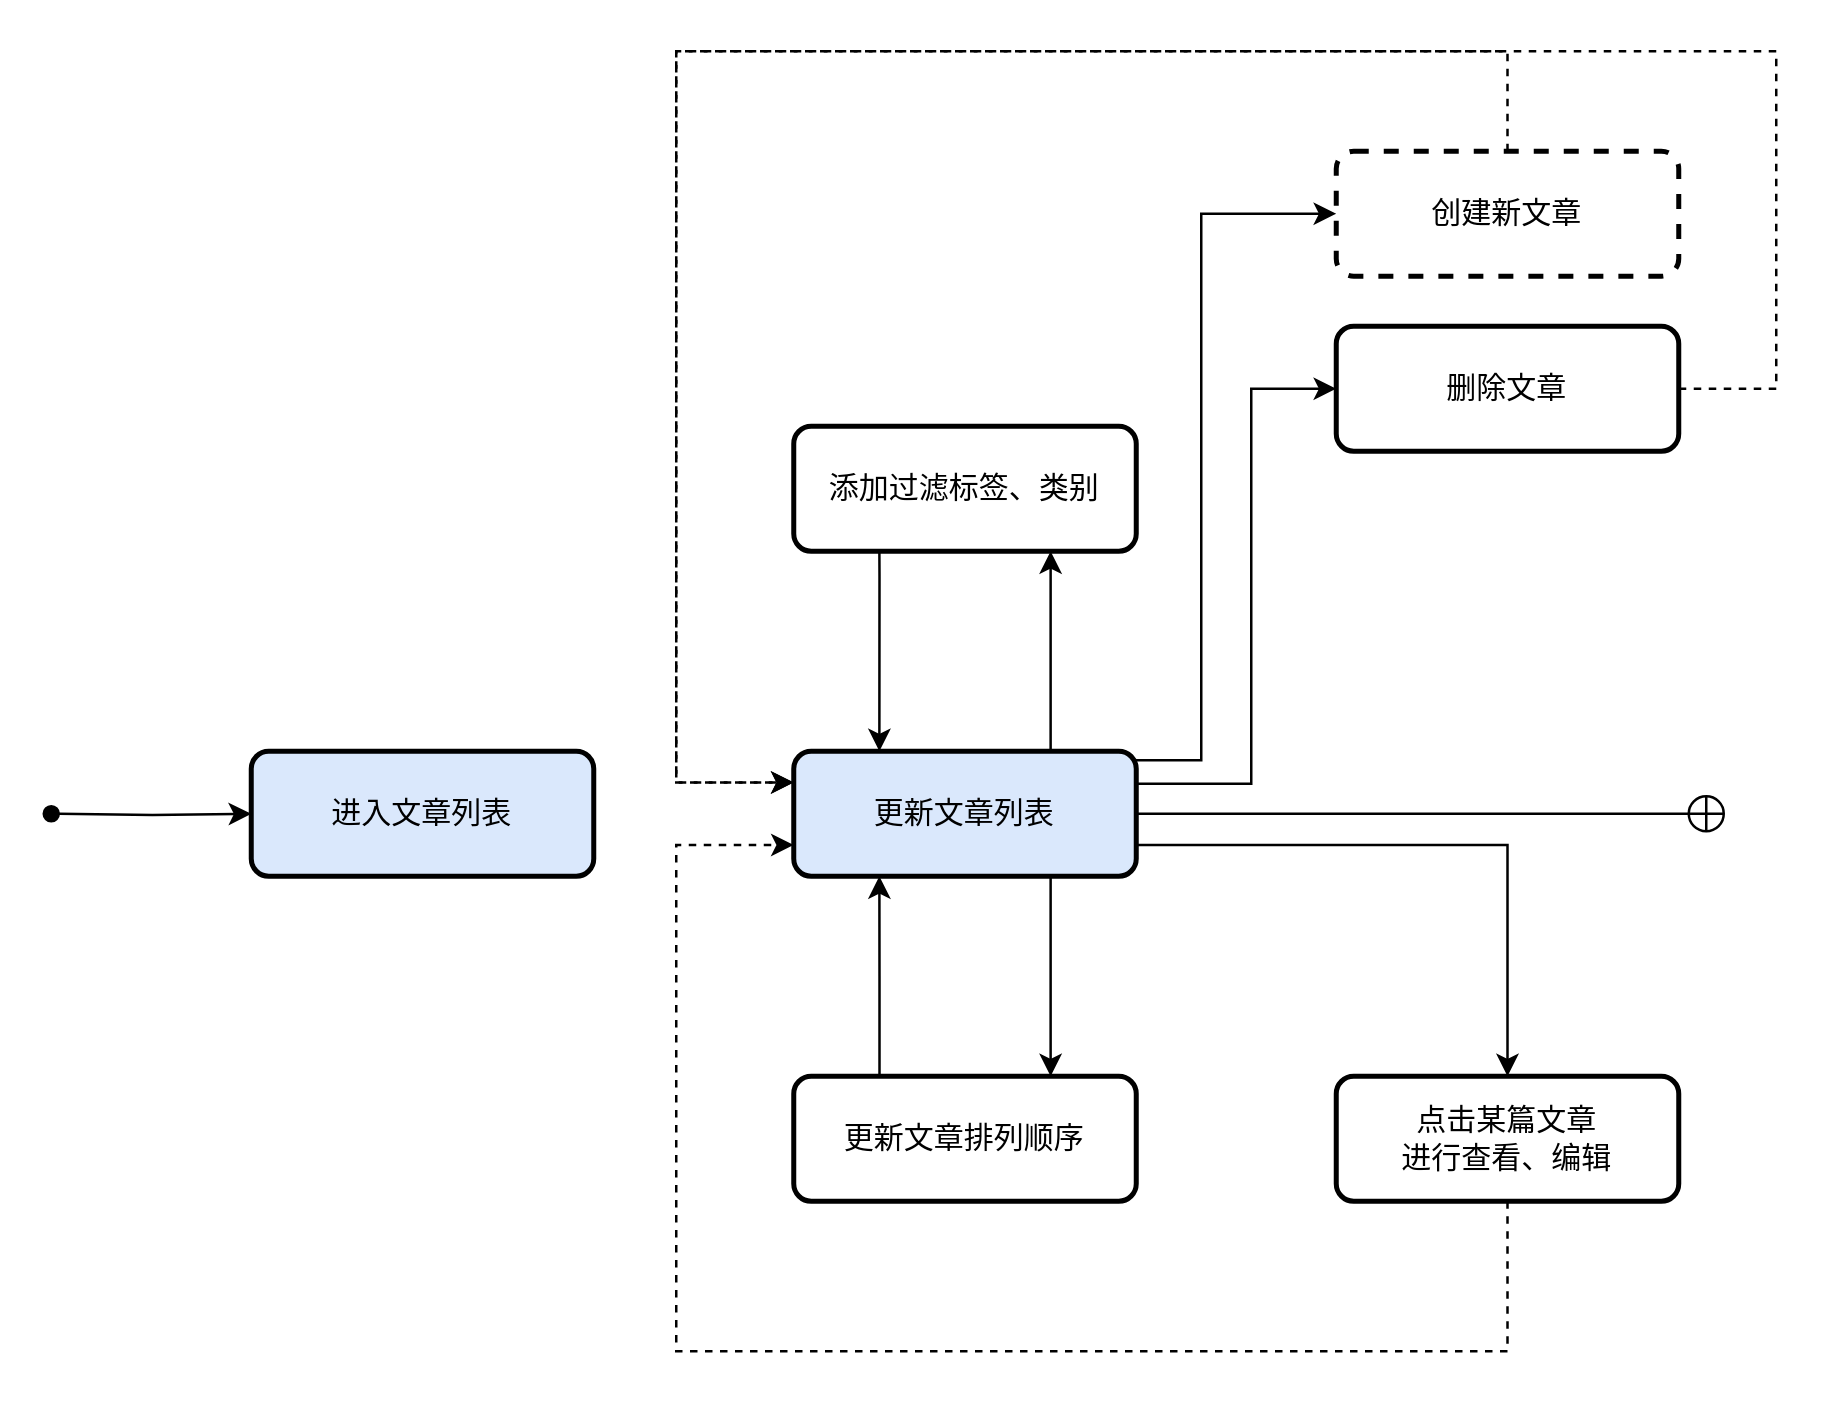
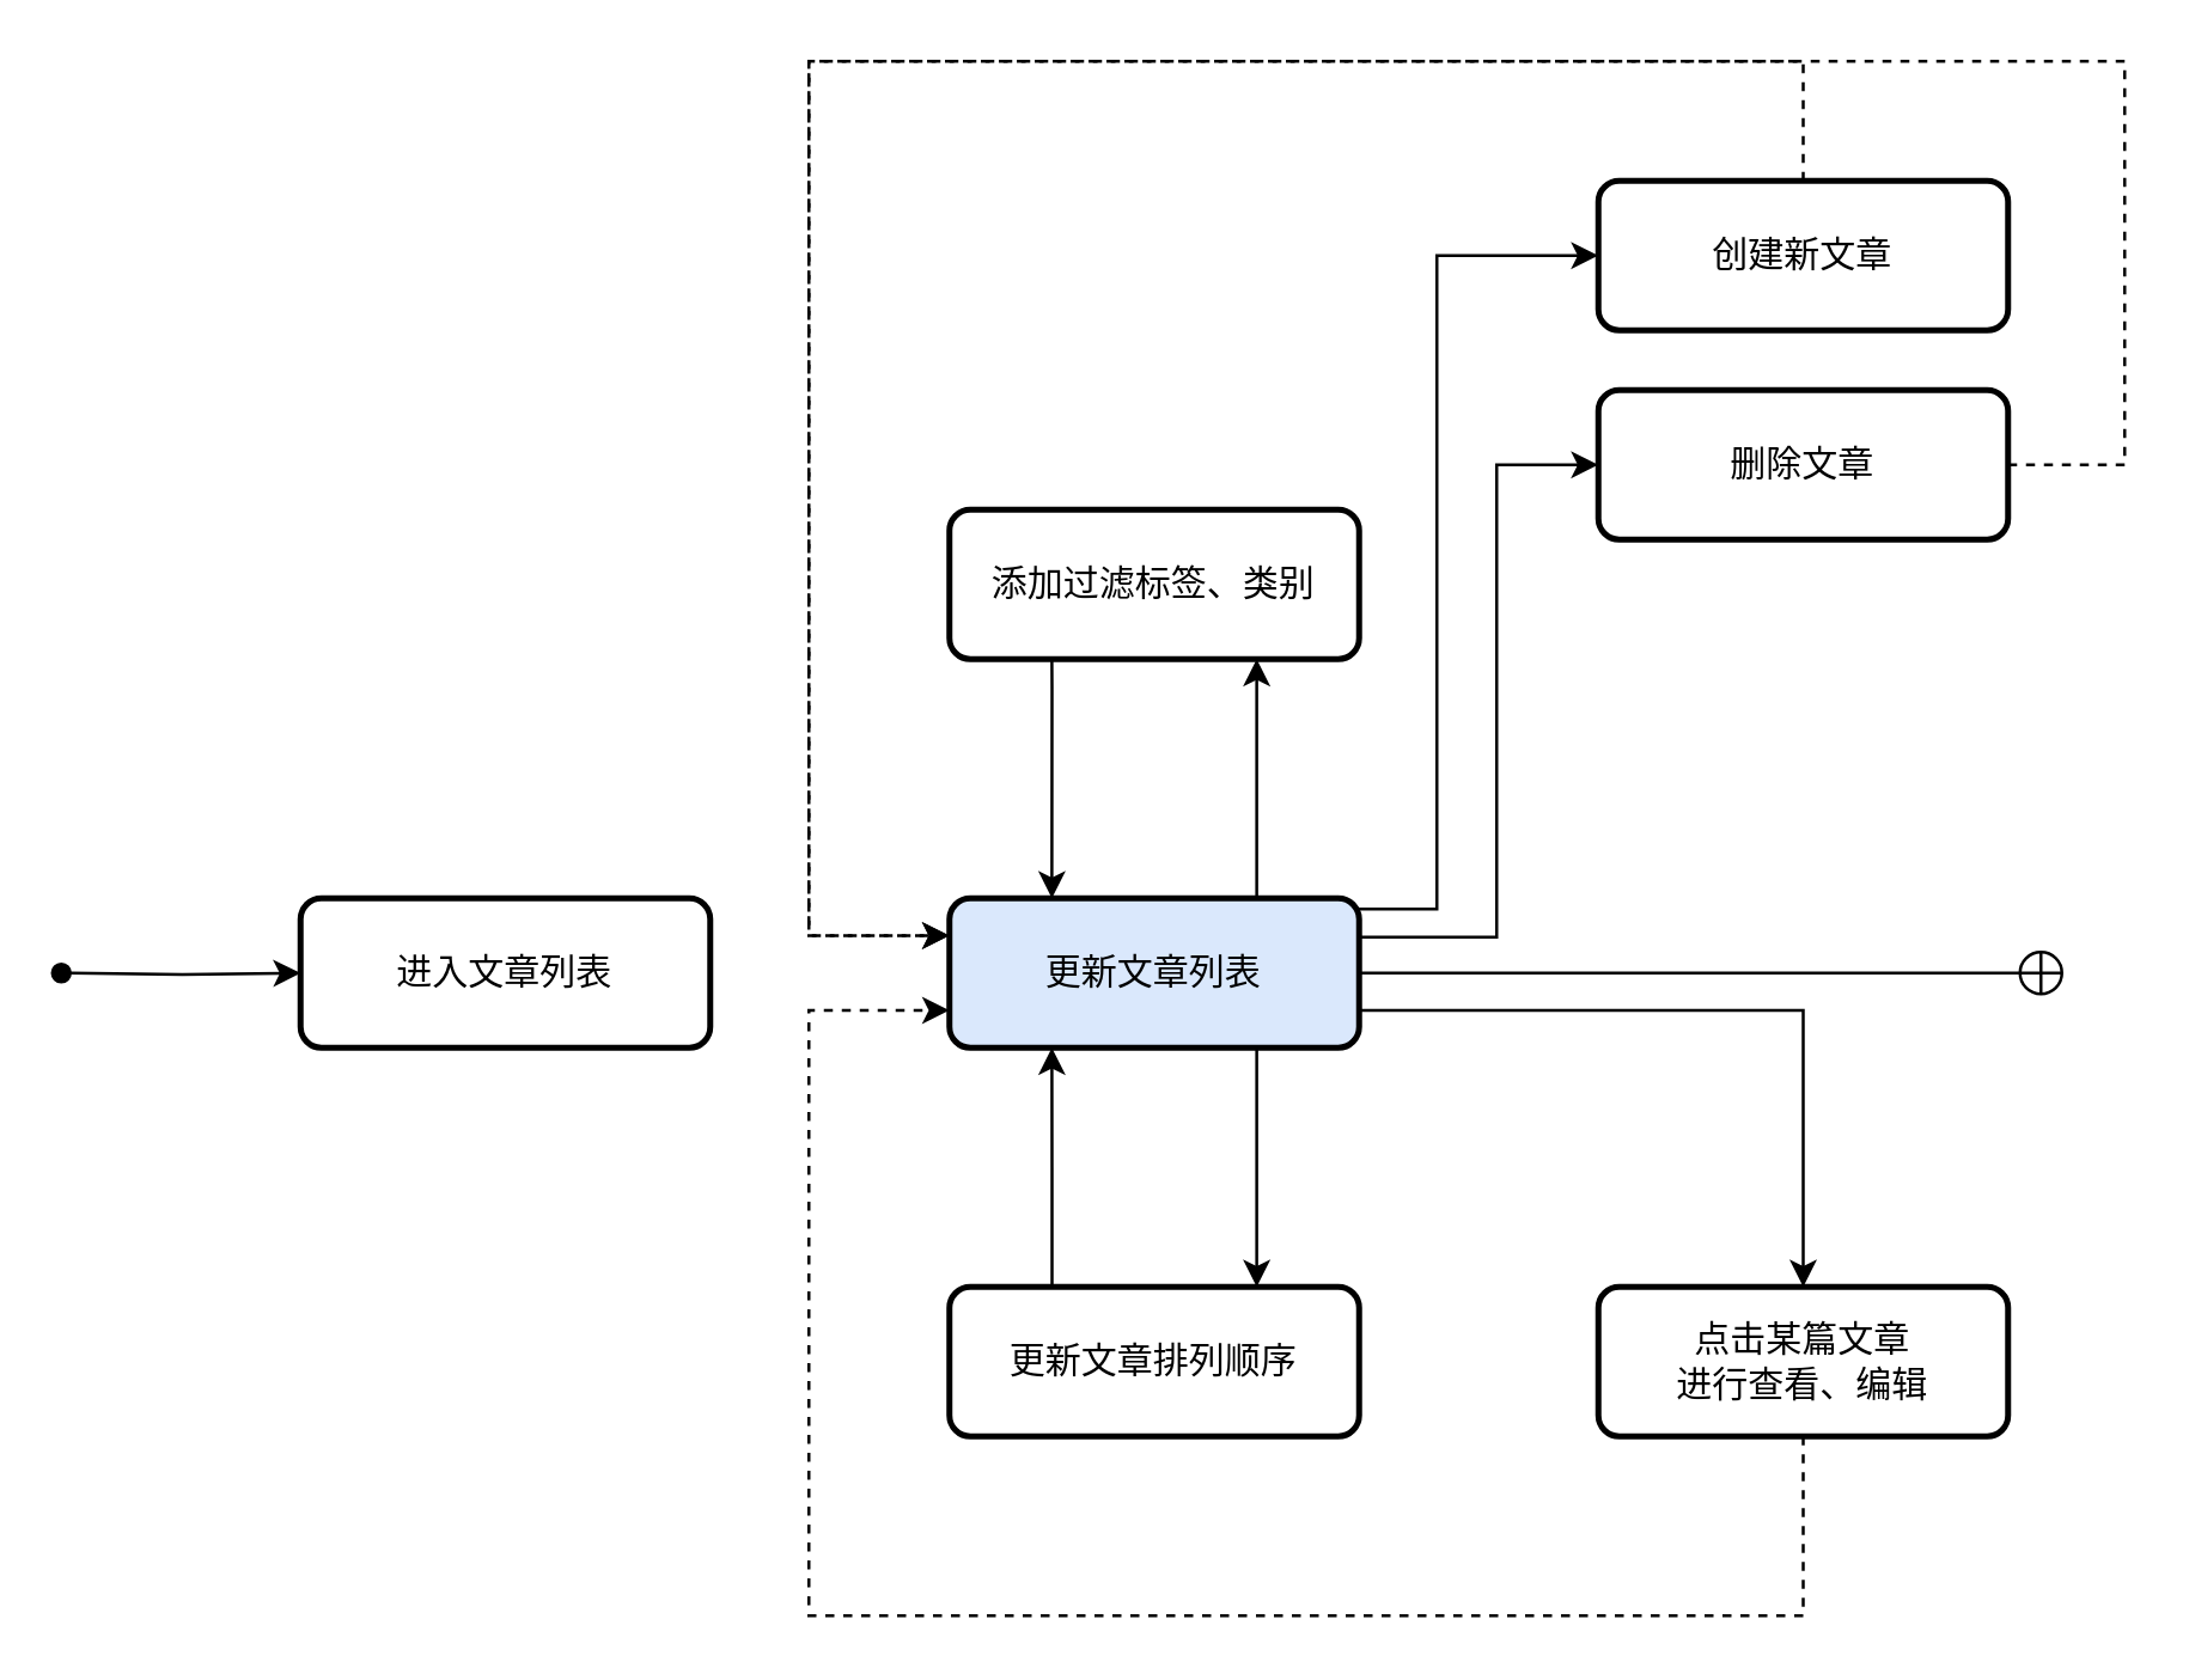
- <mxCell id="18" value="创建新文章" style="rounded=1;whiteSpace=wrap;html=1;absoluteArcSize=1;arcSize=14;strokeWidth=2;dashed=1;" vertex="1" parent="1"><mxGeometry x="534" y="60" width="137" height="50" as="geometry" /></mxCell>
+ <mxCell id="18" value="创建新文章" style="rounded=1;whiteSpace=wrap;html=1;absoluteArcSize=1;arcSize=14;strokeWidth=2;" vertex="1" parent="1"><mxGeometry x="534" y="60" width="137" height="50" as="geometry" /></mxCell>
- <mxCell id="3" value="进入文章列表" style="rounded=1;whiteSpace=wrap;html=1;absoluteArcSize=1;arcSize=14;strokeWidth=2;fillColor=#dae8fc;" parent="1" vertex="1"><mxGeometry x="100" y="300" width="137" height="50" as="geometry" /></mxCell>
+ <mxCell id="3" value="进入文章列表" style="rounded=1;whiteSpace=wrap;html=1;absoluteArcSize=1;arcSize=14;strokeWidth=2;" parent="1" vertex="1"><mxGeometry x="100" y="300" width="137" height="50" as="geometry" /></mxCell>
